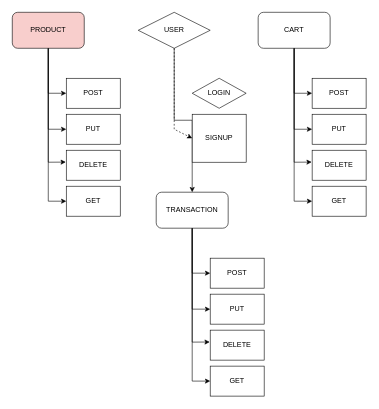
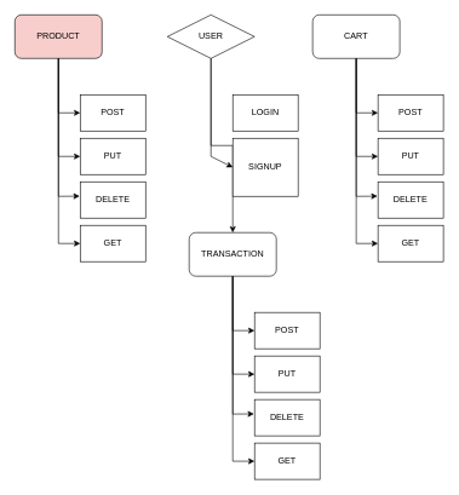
- <mxCell id="13" value="LOGIN" style="rhombus;whiteSpace=wrap;html=1;" vertex="1" parent="1"><mxGeometry x="320" y="130" width="90" height="50" as="geometry" /></mxCell>
+ <mxCell id="13" value="LOGIN" style="rounded=0;whiteSpace=wrap;html=1;" vertex="1" parent="1"><mxGeometry x="320" y="130" width="90" height="50" as="geometry" /></mxCell>
- <mxCell id="15" value="" style="endArrow=classic;html=1;rounded=0;exitX=0.5;exitY=1;exitDx=0;exitDy=0;entryX=0;entryY=0.5;entryDx=0;entryDy=0;dashed=1;" edge="1" parent="1" source="12" target="14"><mxGeometry width="50" height="50" relative="1" as="geometry"><mxPoint x="590" y="190" as="sourcePoint" /><mxPoint x="290" y="220" as="targetPoint" /><Array as="points"><mxPoint x="290" y="215" /></Array></mxGeometry></mxCell>
+ <mxCell id="15" value="" style="endArrow=classic;html=1;rounded=0;exitX=0.5;exitY=1;exitDx=0;exitDy=0;entryX=0;entryY=0.5;entryDx=0;entryDy=0;" edge="1" parent="1" source="12" target="14"><mxGeometry width="50" height="50" relative="1" as="geometry"><mxPoint x="590" y="190" as="sourcePoint" /><mxPoint x="290" y="220" as="targetPoint" /><Array as="points"><mxPoint x="290" y="215" /></Array></mxGeometry></mxCell>
